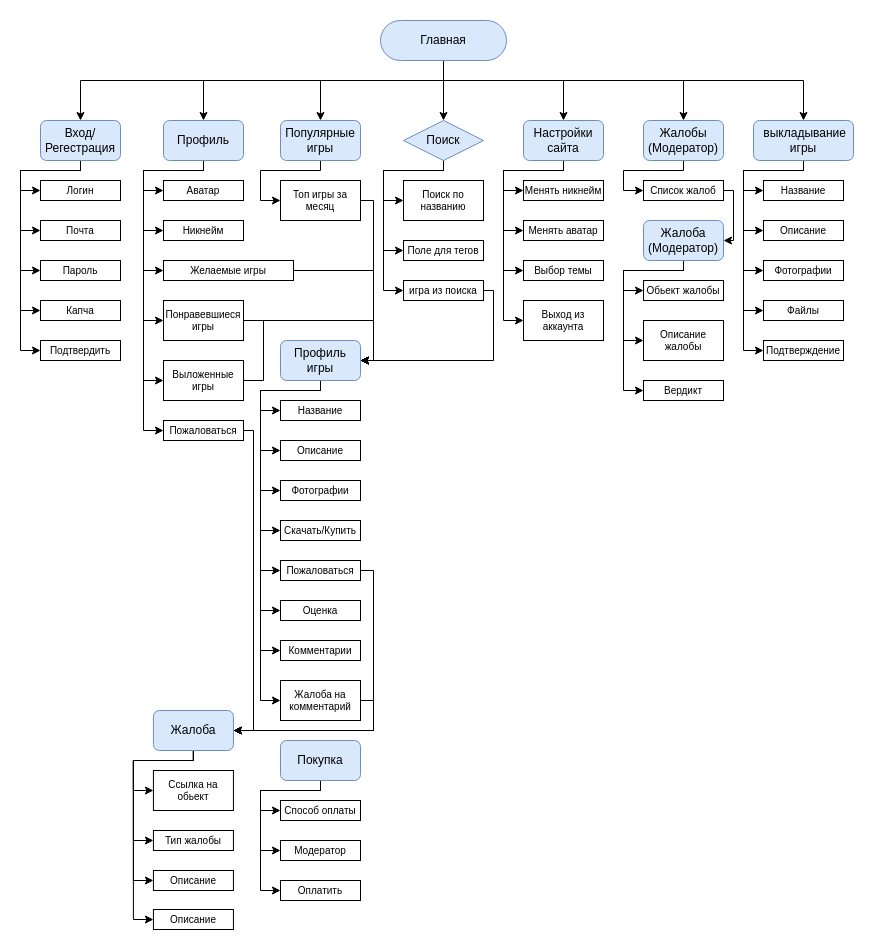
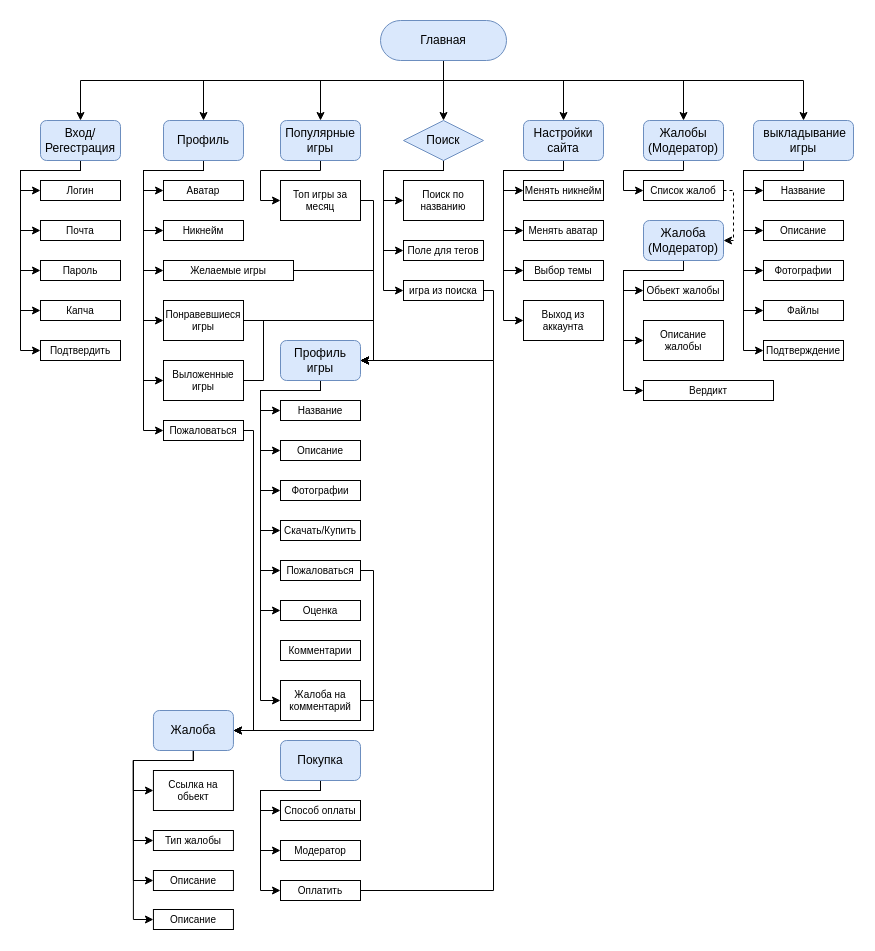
- <mxCell id="80" style="edgeStyle=orthogonalEdgeStyle;rounded=0;orthogonalLoop=1;jettySize=auto;html=1;entryX=1;entryY=0.5;entryDx=0;entryDy=0;" parent="1" source="81" target="90" edge="1"><mxGeometry relative="1" as="geometry"><Array as="points"><mxPoint x="733" y="190" /><mxPoint x="733" y="240" /></Array></mxGeometry></mxCell>
+ <mxCell id="80" style="edgeStyle=orthogonalEdgeStyle;rounded=0;orthogonalLoop=1;jettySize=auto;html=1;entryX=1;entryY=0.5;entryDx=0;entryDy=0;dashed=1;" parent="1" source="81" target="90" edge="1"><mxGeometry relative="1" as="geometry"><Array as="points"><mxPoint x="733" y="190" /><mxPoint x="733" y="240" /></Array></mxGeometry></mxCell>
- <mxCell id="86" value="Вердикт" style="rounded=0;whiteSpace=wrap;html=1;fontSize=10;shadow=0;" parent="1" vertex="1"><mxGeometry x="643" y="380" width="80" height="20" as="geometry" /></mxCell>
+ <mxCell id="86" value="Вердикт" style="rounded=0;whiteSpace=wrap;html=1;fontSize=10;shadow=0;" parent="1" vertex="1"><mxGeometry x="643" y="380" width="130" height="20" as="geometry" /></mxCell>
- <mxCell id="40" style="edgeStyle=orthogonalEdgeStyle;rounded=0;orthogonalLoop=1;jettySize=auto;html=1;entryX=0;entryY=0.5;entryDx=0;entryDy=0;shadow=0;" parent="1" source="42" target="82" edge="1"><mxGeometry relative="1" as="geometry"><Array as="points"><mxPoint x="320" y="390" /><mxPoint x="260" y="390" /><mxPoint x="260" y="650" /></Array></mxGeometry></mxCell>
+ <mxCell id="72" style="edgeStyle=orthogonalEdgeStyle;rounded=0;orthogonalLoop=1;jettySize=auto;html=1;entryX=1;entryY=0.5;entryDx=0;entryDy=0;shadow=0;" parent="1" source="73" target="42" edge="1"><mxGeometry relative="1" as="geometry"><Array as="points"><mxPoint x="493" y="890" /><mxPoint x="493" y="360" /></Array></mxGeometry></mxCell>
